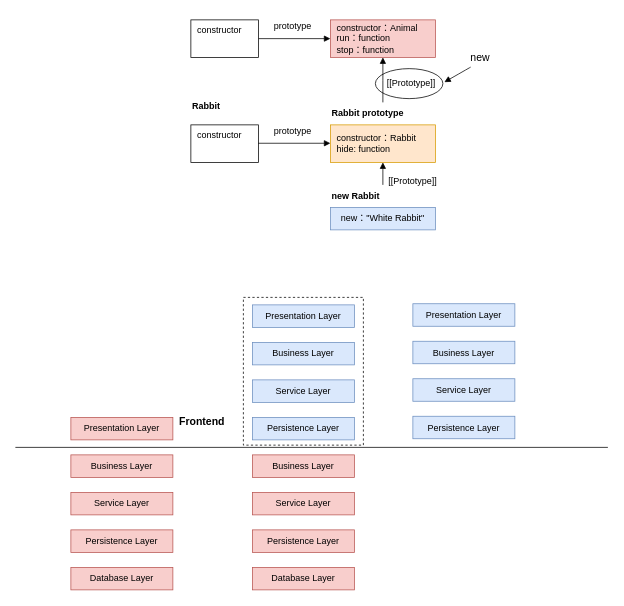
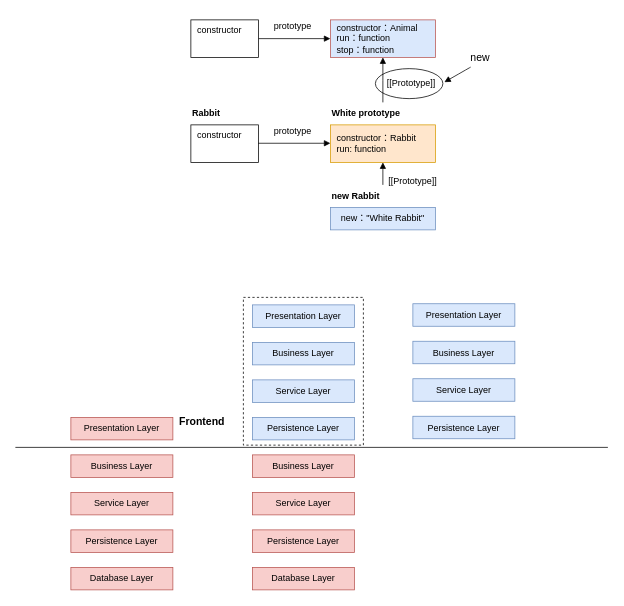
- <mxCell id="6" value="&amp;nbsp; constructor：Animal&lt;br&gt;&amp;nbsp; run：function&lt;br&gt;&amp;nbsp; stop：function" style="rounded=0;whiteSpace=wrap;html=1;align=left;fillColor=#f8cecc;strokeColor=#b85450;" vertex="1" parent="1"><mxGeometry x="440" y="26" width="140" height="50" as="geometry" /></mxCell>
+ <mxCell id="6" value="&amp;nbsp; constructor：Animal&lt;br&gt;&amp;nbsp; run：function&lt;br&gt;&amp;nbsp; stop：function" style="rounded=0;whiteSpace=wrap;html=1;align=left;fillColor=#dae8fc;strokeColor=#b85450;" vertex="1" parent="1"><mxGeometry x="440" y="26" width="140" height="50" as="geometry" /></mxCell>
- <mxCell id="14" value="Rabbit" style="text;html=1;align=left;verticalAlign=middle;whiteSpace=wrap;rounded=0;fontStyle=1;" vertex="1" parent="1"><mxGeometry x="254" y="126" width="90" height="30" as="geometry" /></mxCell>
+ <mxCell id="14" value="Rabbit" style="text;html=1;align=left;verticalAlign=middle;whiteSpace=wrap;rounded=0;fontStyle=1;" vertex="1" parent="1"><mxGeometry x="254" y="136" width="90" height="30" as="geometry" /></mxCell>
- <mxCell id="8" value="Rabbit prototype" style="text;html=1;align=left;verticalAlign=middle;whiteSpace=wrap;rounded=0;fontStyle=1;" vertex="1" parent="1"><mxGeometry x="440" y="136" width="140" height="30" as="geometry" /></mxCell>
+ <mxCell id="8" value="White prototype" style="text;html=1;align=left;verticalAlign=middle;whiteSpace=wrap;rounded=0;fontStyle=1;" vertex="1" parent="1"><mxGeometry x="440" y="136" width="140" height="30" as="geometry" /></mxCell>
- <mxCell id="5" value="&amp;nbsp; constructor：Rabbit&lt;br&gt;&amp;nbsp; hide: function" style="rounded=0;whiteSpace=wrap;html=1;align=left;fillColor=#ffe6cc;strokeColor=#d79b00;" vertex="1" parent="1"><mxGeometry x="440" y="166" width="140" height="50" as="geometry" /></mxCell>
+ <mxCell id="5" value="&amp;nbsp; constructor：Rabbit&lt;br&gt;&amp;nbsp; run: function" style="rounded=0;whiteSpace=wrap;html=1;align=left;fillColor=#ffe6cc;strokeColor=#d79b00;" vertex="1" parent="1"><mxGeometry x="440" y="166" width="140" height="50" as="geometry" /></mxCell>
